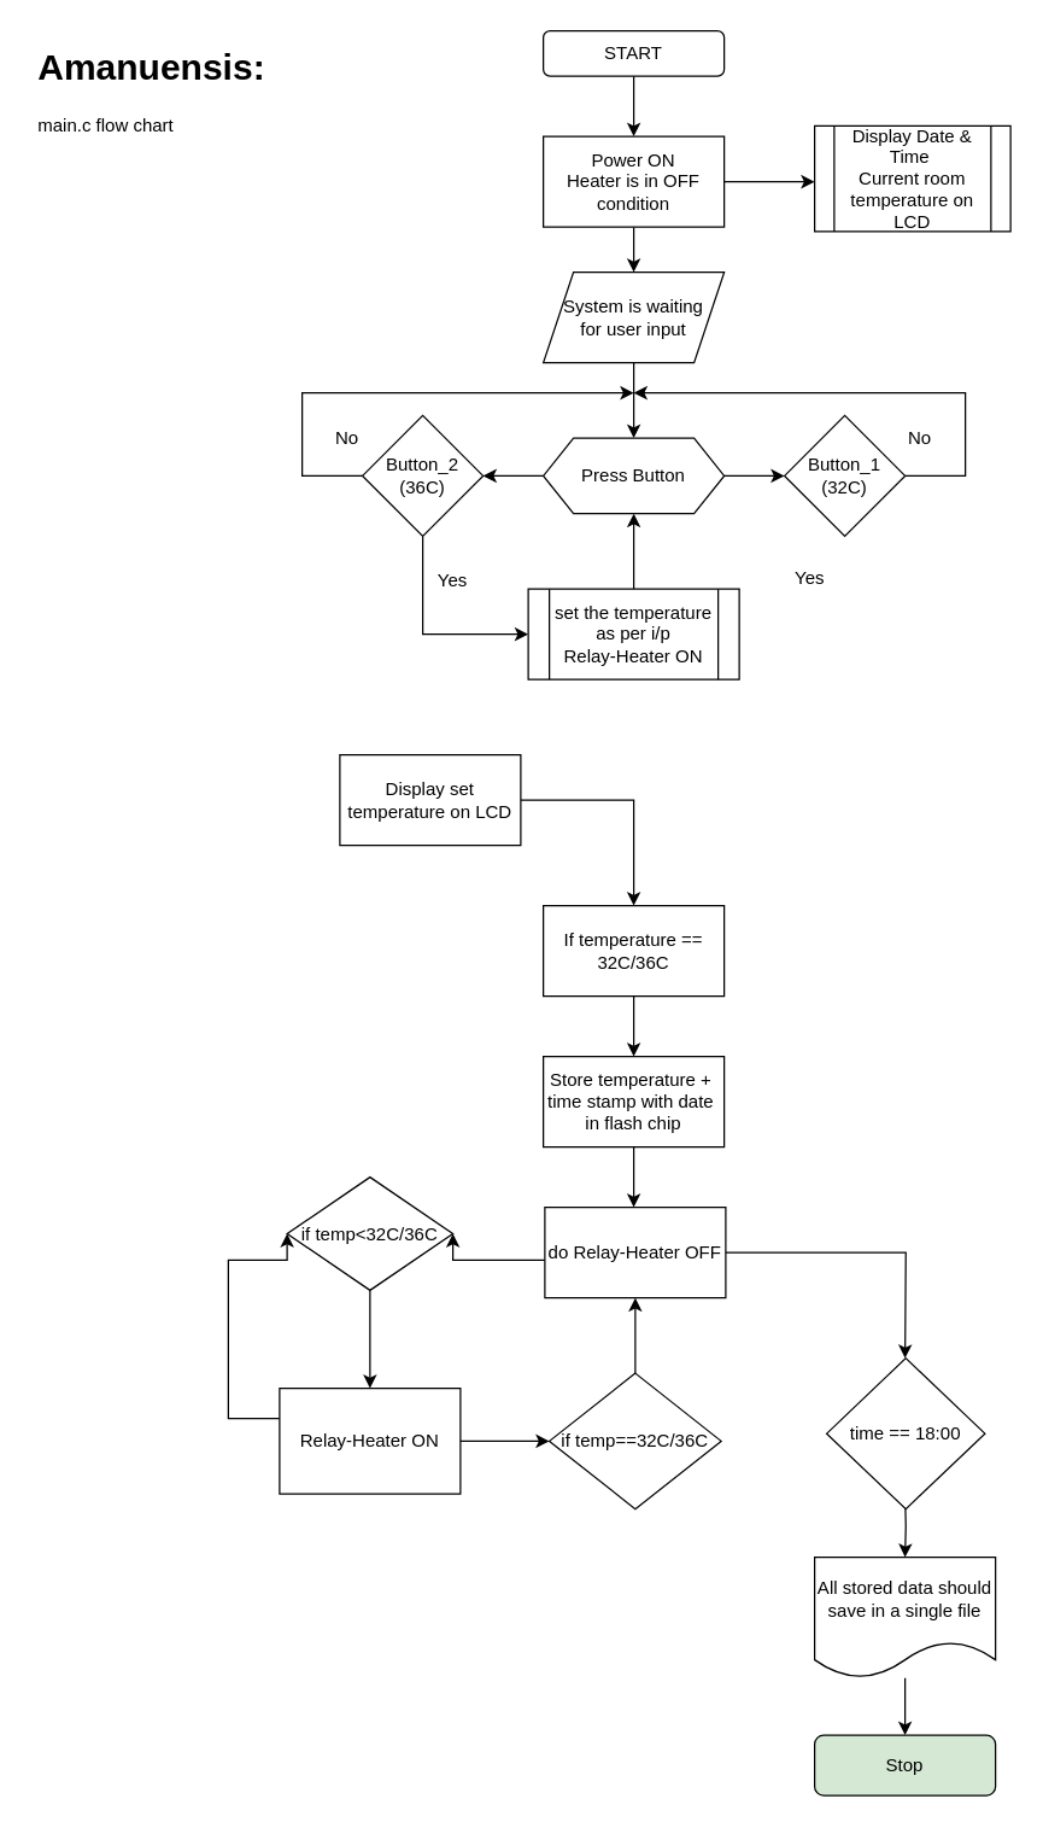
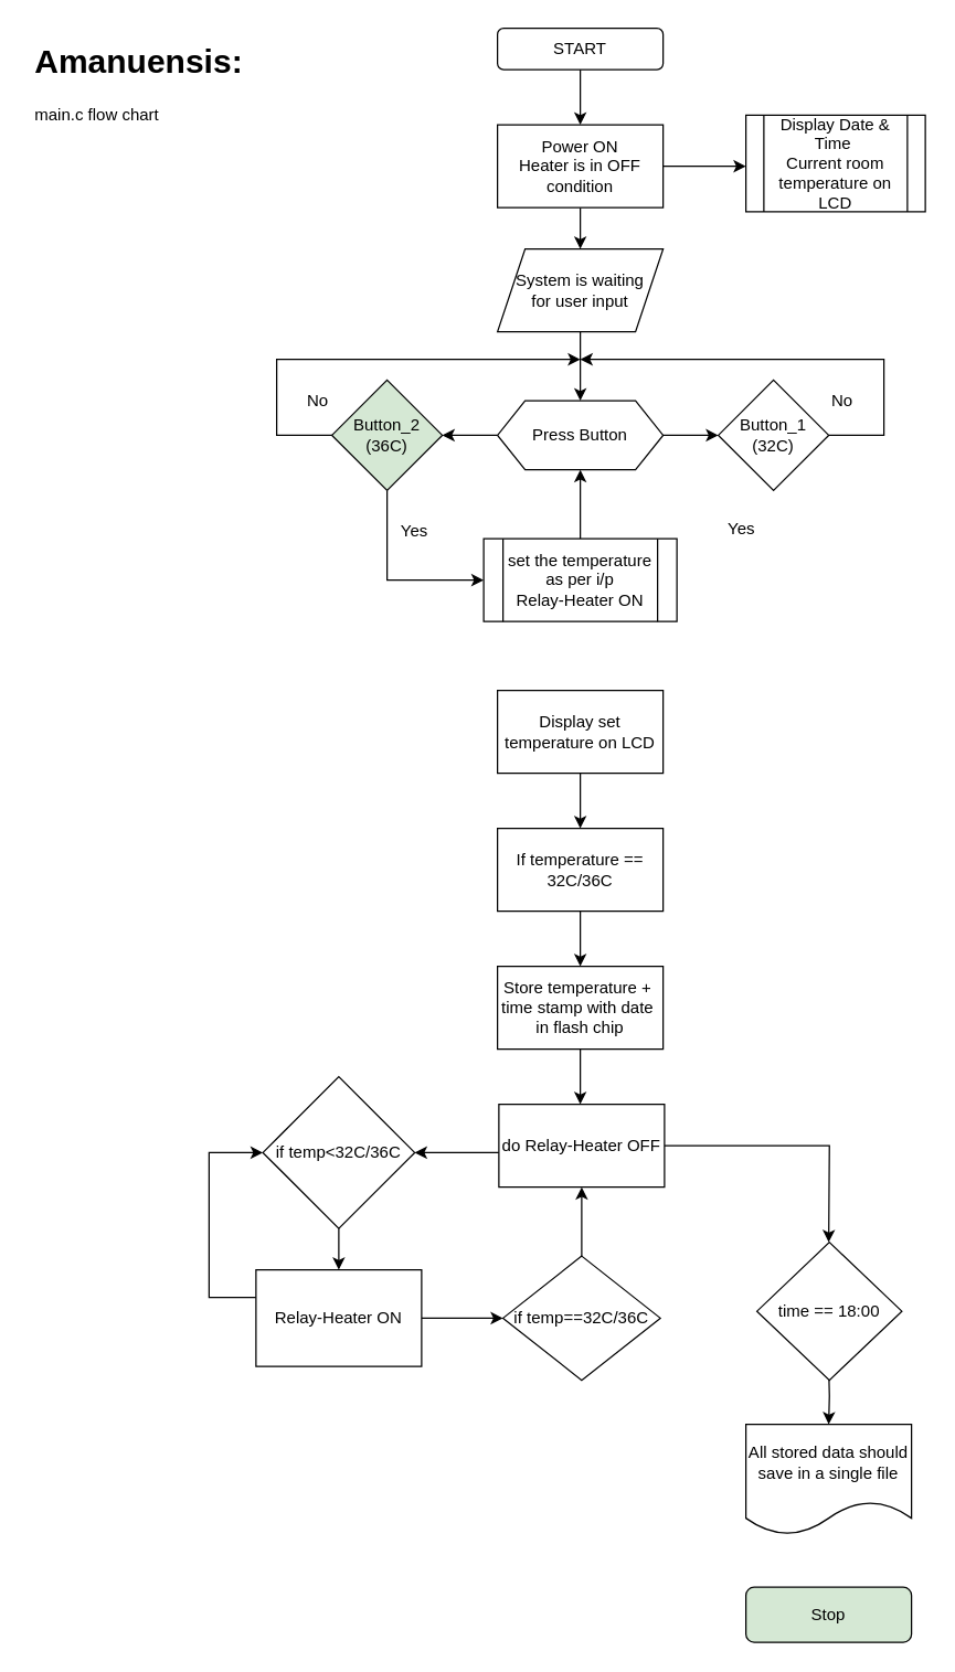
- <mxCell id="15" value="Button_2&lt;br&gt;(36C)" style="rhombus;whiteSpace=wrap;html=1;" vertex="1" parent="1"><mxGeometry x="240" y="275" width="80" height="80" as="geometry" /></mxCell>
+ <mxCell id="15" value="Button_2&lt;br&gt;(36C)" style="rhombus;whiteSpace=wrap;html=1;fillColor=#d5e8d4;" vertex="1" parent="1"><mxGeometry x="240" y="275" width="80" height="80" as="geometry" /></mxCell>
- <mxCell id="25" value="Display set temperature on LCD" style="rounded=0;whiteSpace=wrap;html=1;" vertex="1" parent="1"><mxGeometry x="225" y="500" width="120" height="60" as="geometry" /></mxCell>
+ <mxCell id="25" value="Display set temperature on LCD" style="rounded=0;whiteSpace=wrap;html=1;" vertex="1" parent="1"><mxGeometry x="360" y="500" width="120" height="60" as="geometry" /></mxCell>
- <mxCell id="34" value="if temp&amp;lt;32C/36C&lt;br&gt;" style="rhombus;whiteSpace=wrap;html=1;" vertex="1" parent="1"><mxGeometry x="190" y="780" width="110" height="75" as="geometry" /></mxCell>
+ <mxCell id="34" value="if temp&amp;lt;32C/36C&lt;br&gt;" style="rhombus;whiteSpace=wrap;html=1;" vertex="1" parent="1"><mxGeometry x="190" y="780" width="110" height="110" as="geometry" /></mxCell>
- <mxCell id="41" value="" style="edgeStyle=orthogonalEdgeStyle;rounded=0;orthogonalLoop=1;jettySize=auto;html=1;" edge="1" parent="1" source="42" target="43"><mxGeometry relative="1" as="geometry" /></mxCell>
